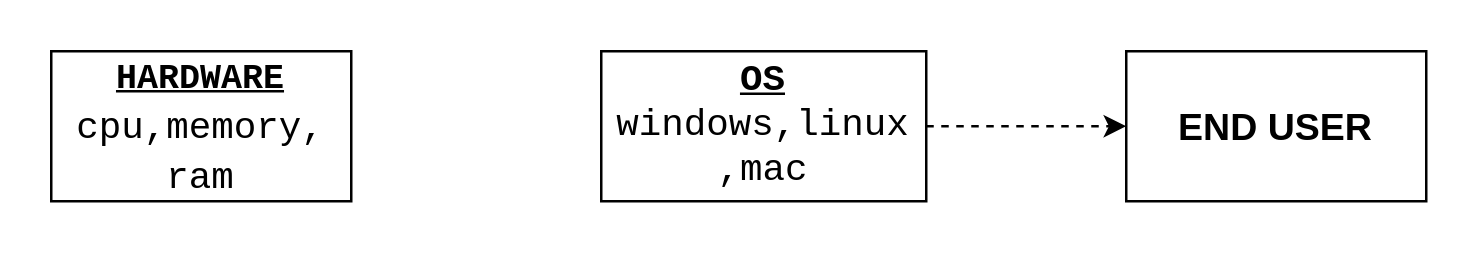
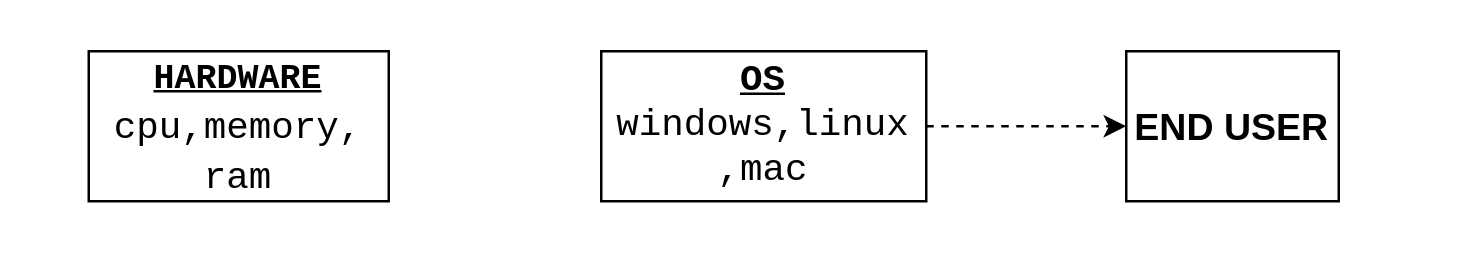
- <mxCell id="3" value="&lt;font face=&quot;Courier New&quot;&gt;&lt;u&gt;&lt;b&gt;&lt;font style=&quot;font-size: 14px&quot;&gt;HARDWARE&lt;/font&gt;&lt;/b&gt;&lt;/u&gt;&lt;br&gt;cpu,memory, ram&lt;/font&gt;" style="whiteSpace=wrap;html=1;fontSize=15;" parent="1" vertex="1"><mxGeometry x="20" y="20" width="120" height="60" as="geometry" /></mxCell>
+ <mxCell id="3" value="&lt;font face=&quot;Courier New&quot;&gt;&lt;u&gt;&lt;b&gt;&lt;font style=&quot;font-size: 14px&quot;&gt;HARDWARE&lt;/font&gt;&lt;/b&gt;&lt;/u&gt;&lt;br&gt;cpu,memory, ram&lt;/font&gt;" style="whiteSpace=wrap;html=1;fontSize=15;" parent="1" vertex="1"><mxGeometry x="35" y="20" width="120" height="60" as="geometry" /></mxCell>
- <mxCell id="6" value="&lt;font style=&quot;font-size: 15px&quot;&gt;&lt;b&gt;END USER&lt;/b&gt;&lt;/font&gt;" style="whiteSpace=wrap;html=1;" parent="1" vertex="1"><mxGeometry x="450" y="20" width="120" height="60" as="geometry" /></mxCell>
+ <mxCell id="6" value="&lt;font style=&quot;font-size: 15px&quot;&gt;&lt;b&gt;END USER&lt;/b&gt;&lt;/font&gt;" style="whiteSpace=wrap;html=1;" parent="1" vertex="1"><mxGeometry x="450" y="20" width="85" height="60" as="geometry" /></mxCell>
